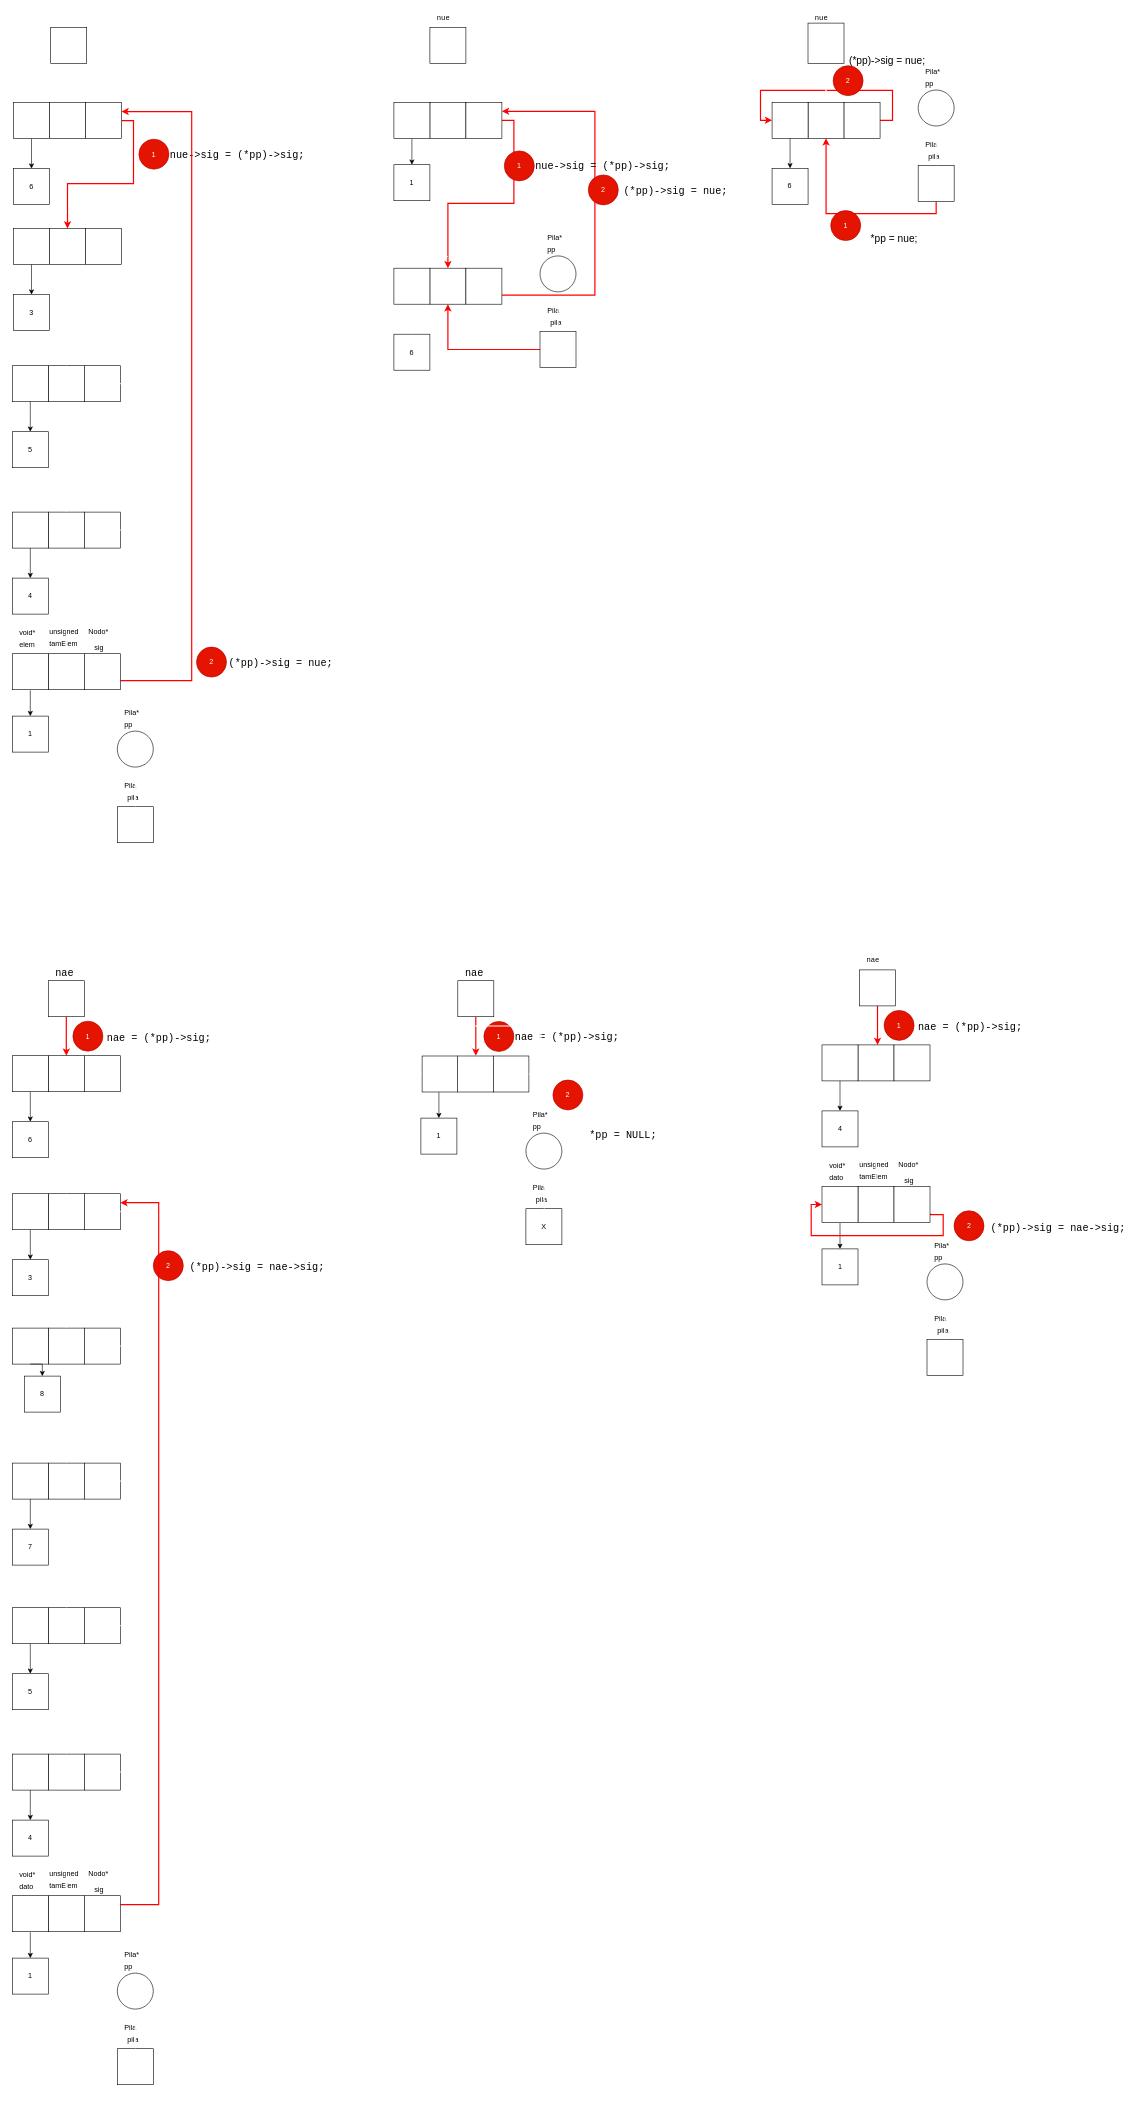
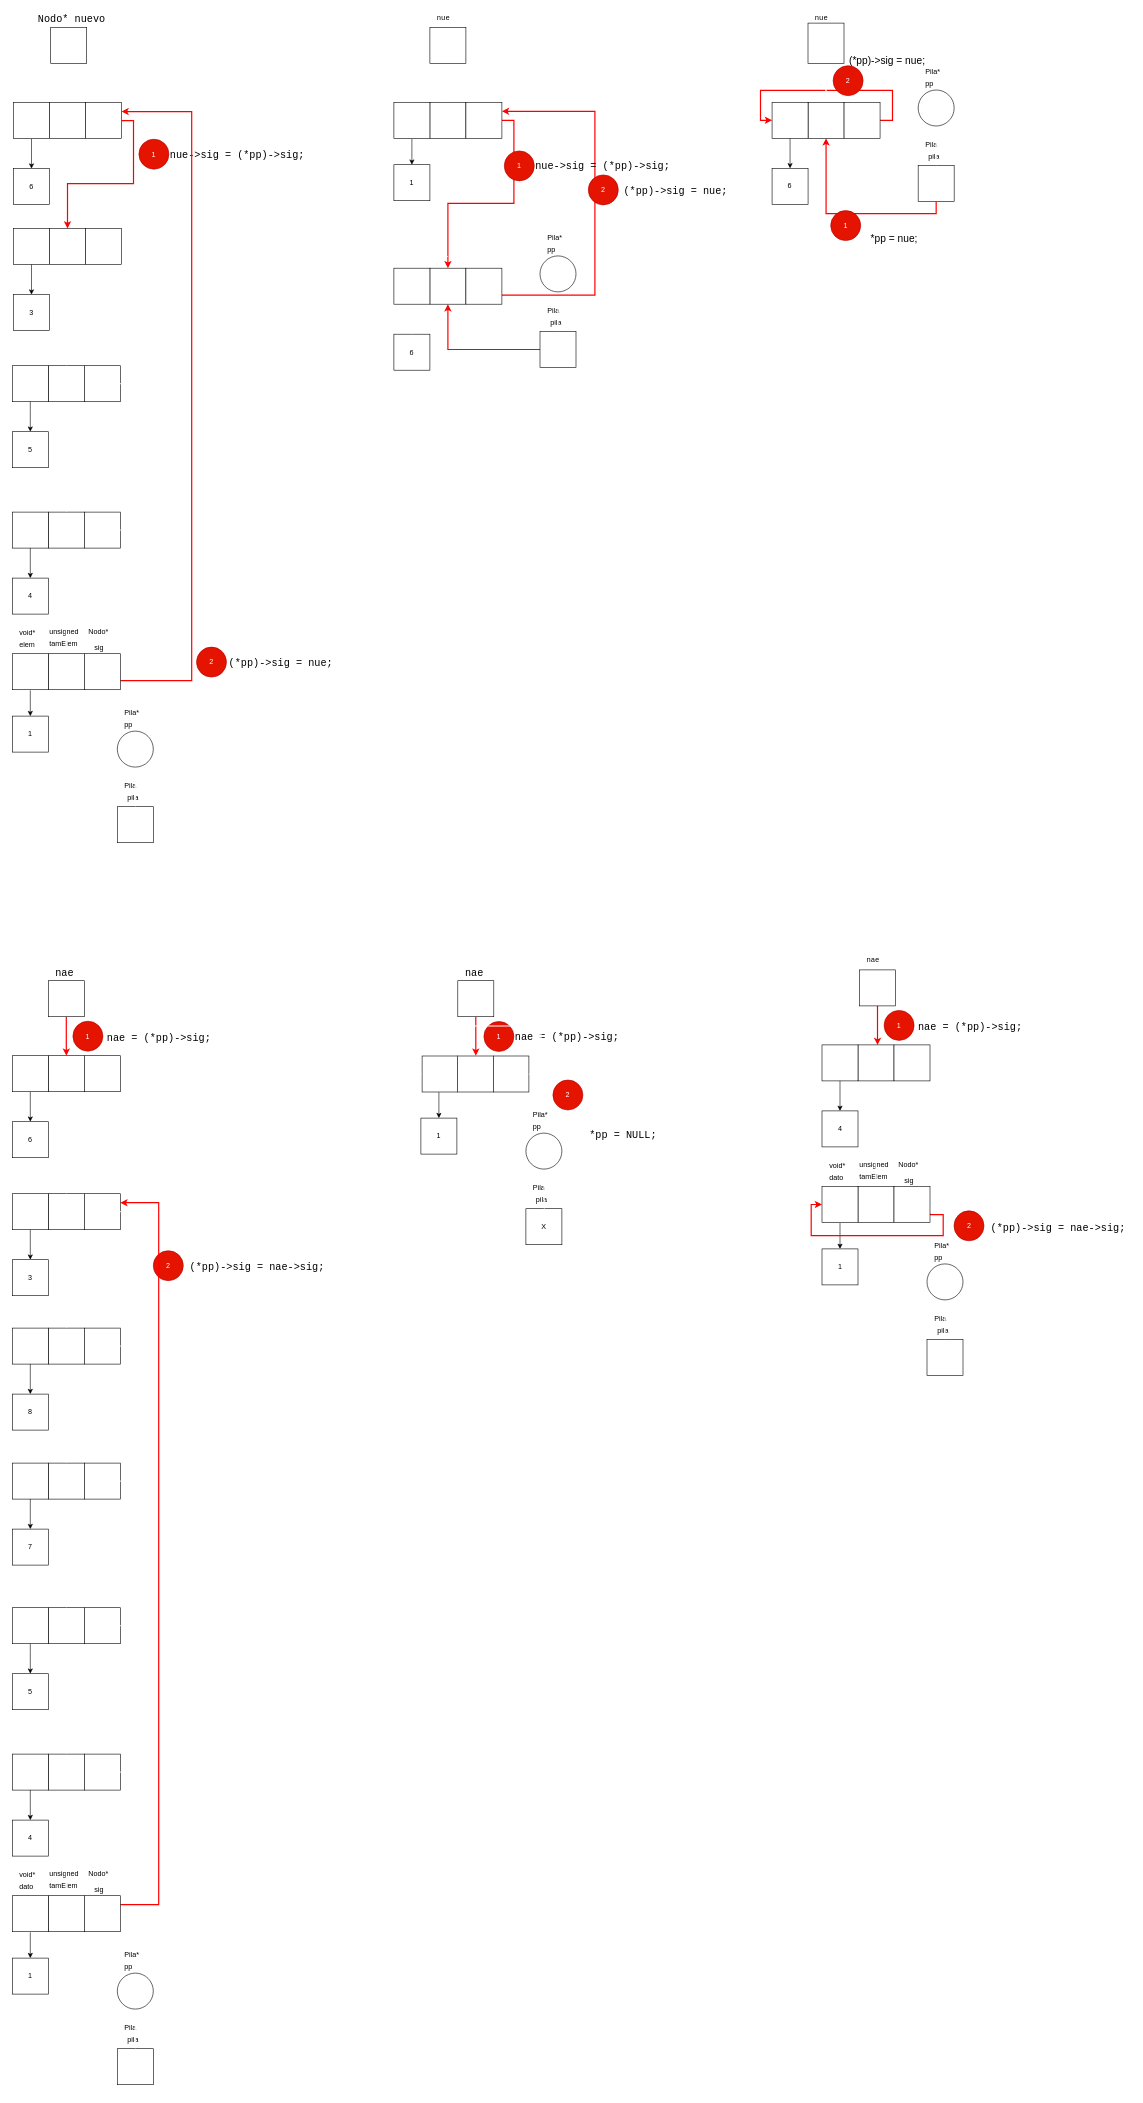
+ <mxCell id="32" value="Nodo* nuevo" style="text;html=1;resizable=0;points=[];autosize=1;align=left;verticalAlign=top;spacingTop=-4;fontFamily=Courier New;fontSize=17;" parent="1" vertex="1"><mxGeometry x="61" y="20.003" width="122" height="20" as="geometry" /></mxCell>
- <mxCell id="74" value="8" style="rounded=0;whiteSpace=wrap;html=1;" parent="73" vertex="1"><mxGeometry x="20" y="80" width="60" height="60" as="geometry" /></mxCell>
+ <mxCell id="74" value="8" style="rounded=0;whiteSpace=wrap;html=1;" parent="73" vertex="1"><mxGeometry y="110" width="60" height="60" as="geometry" /></mxCell>
